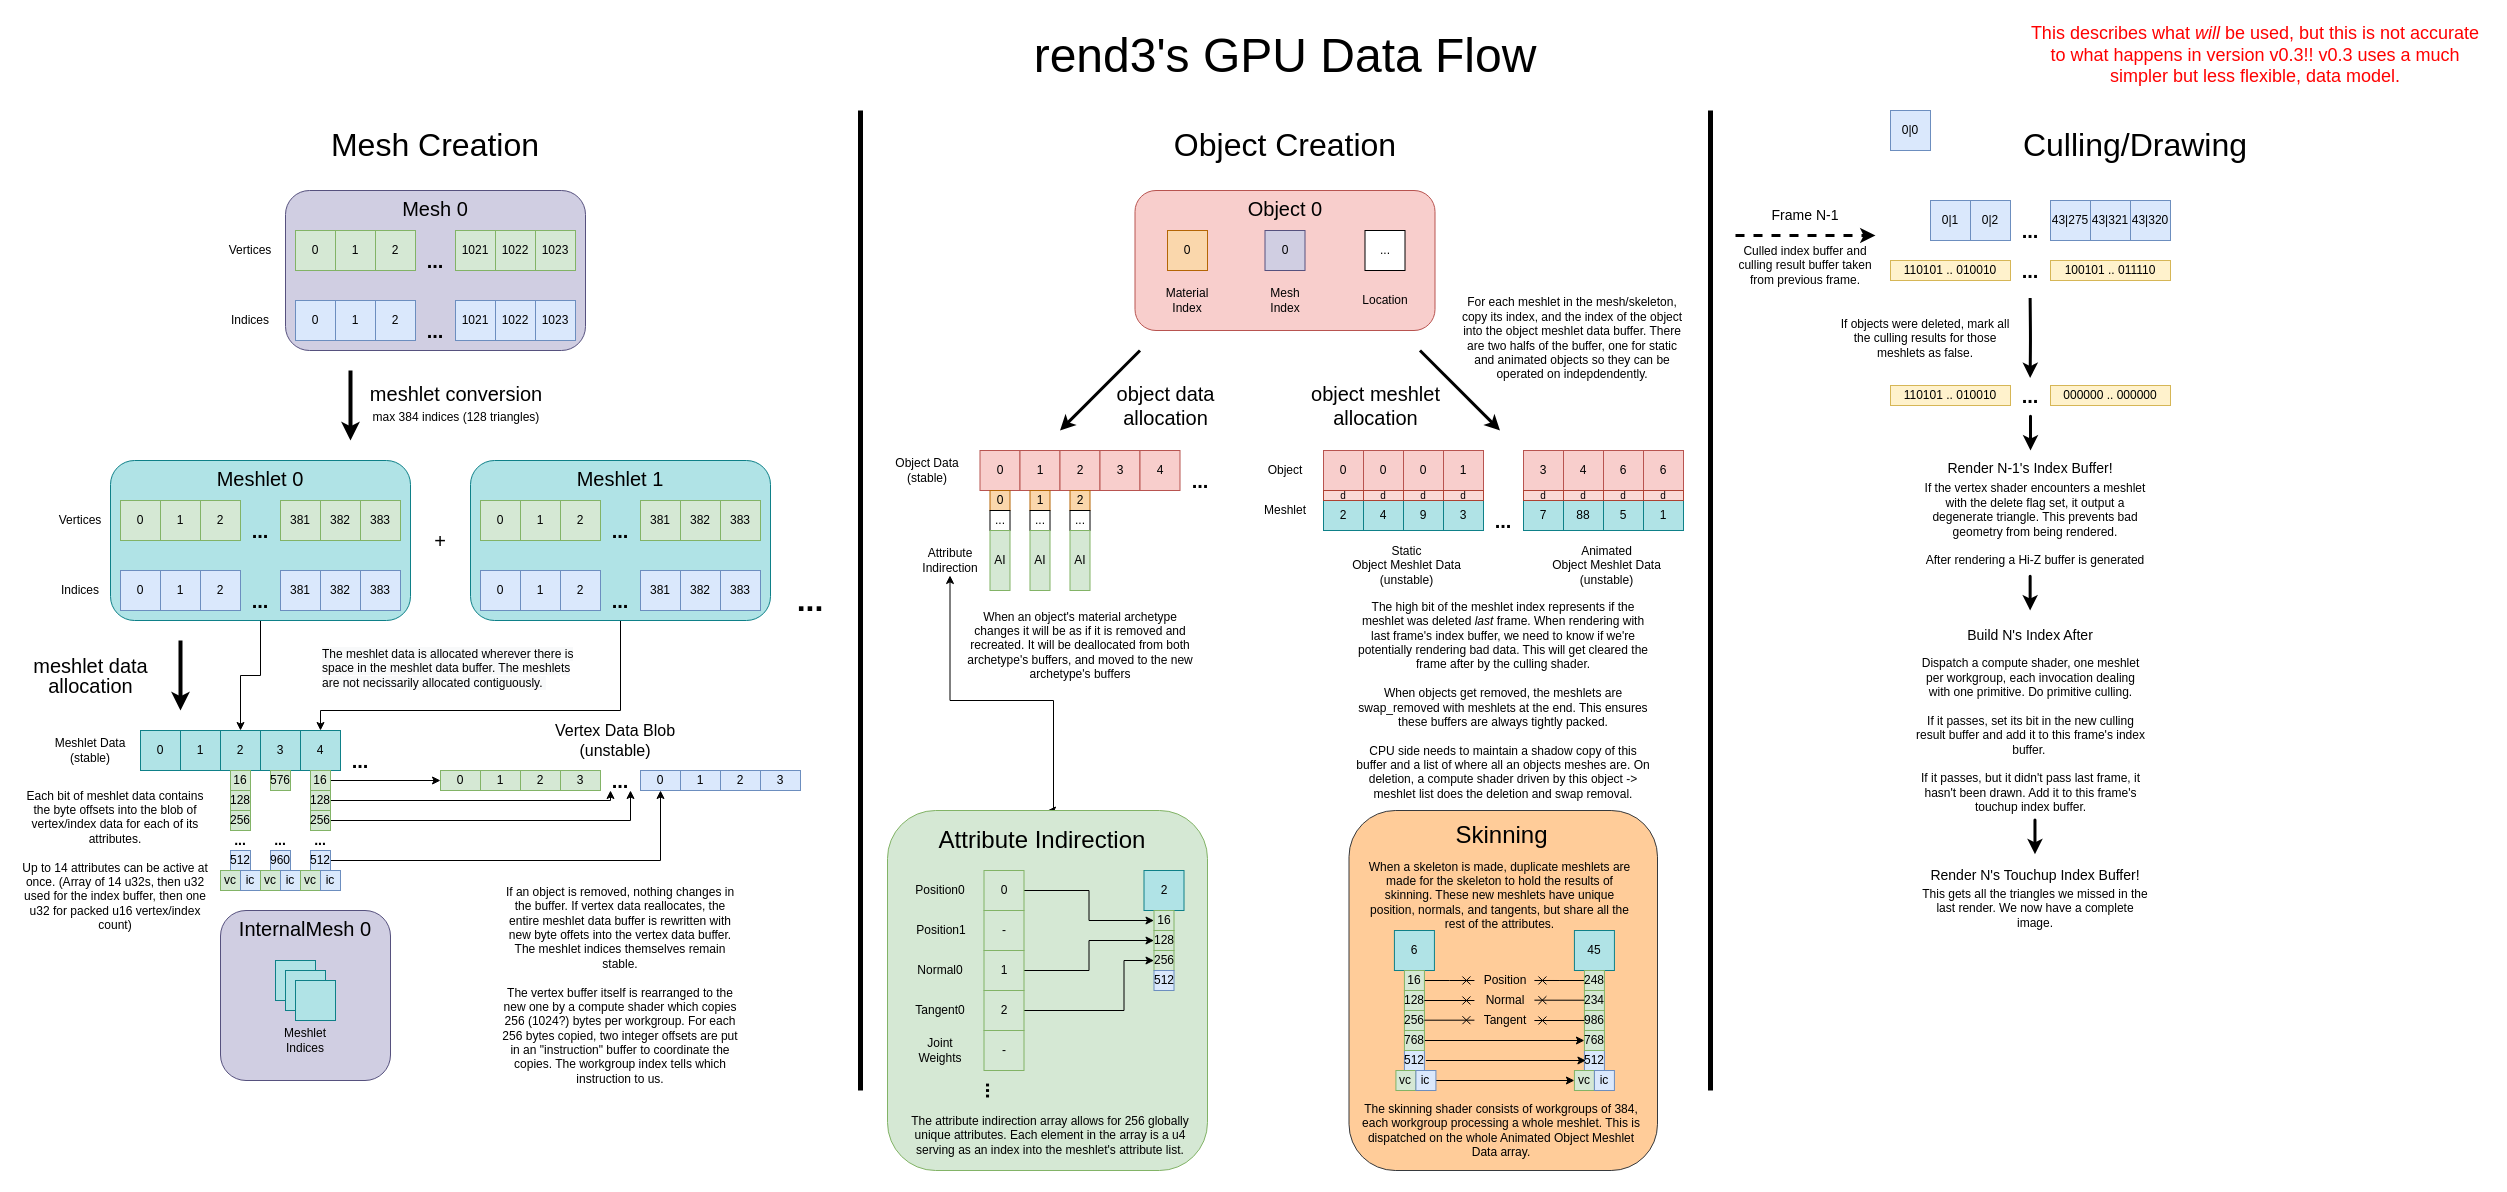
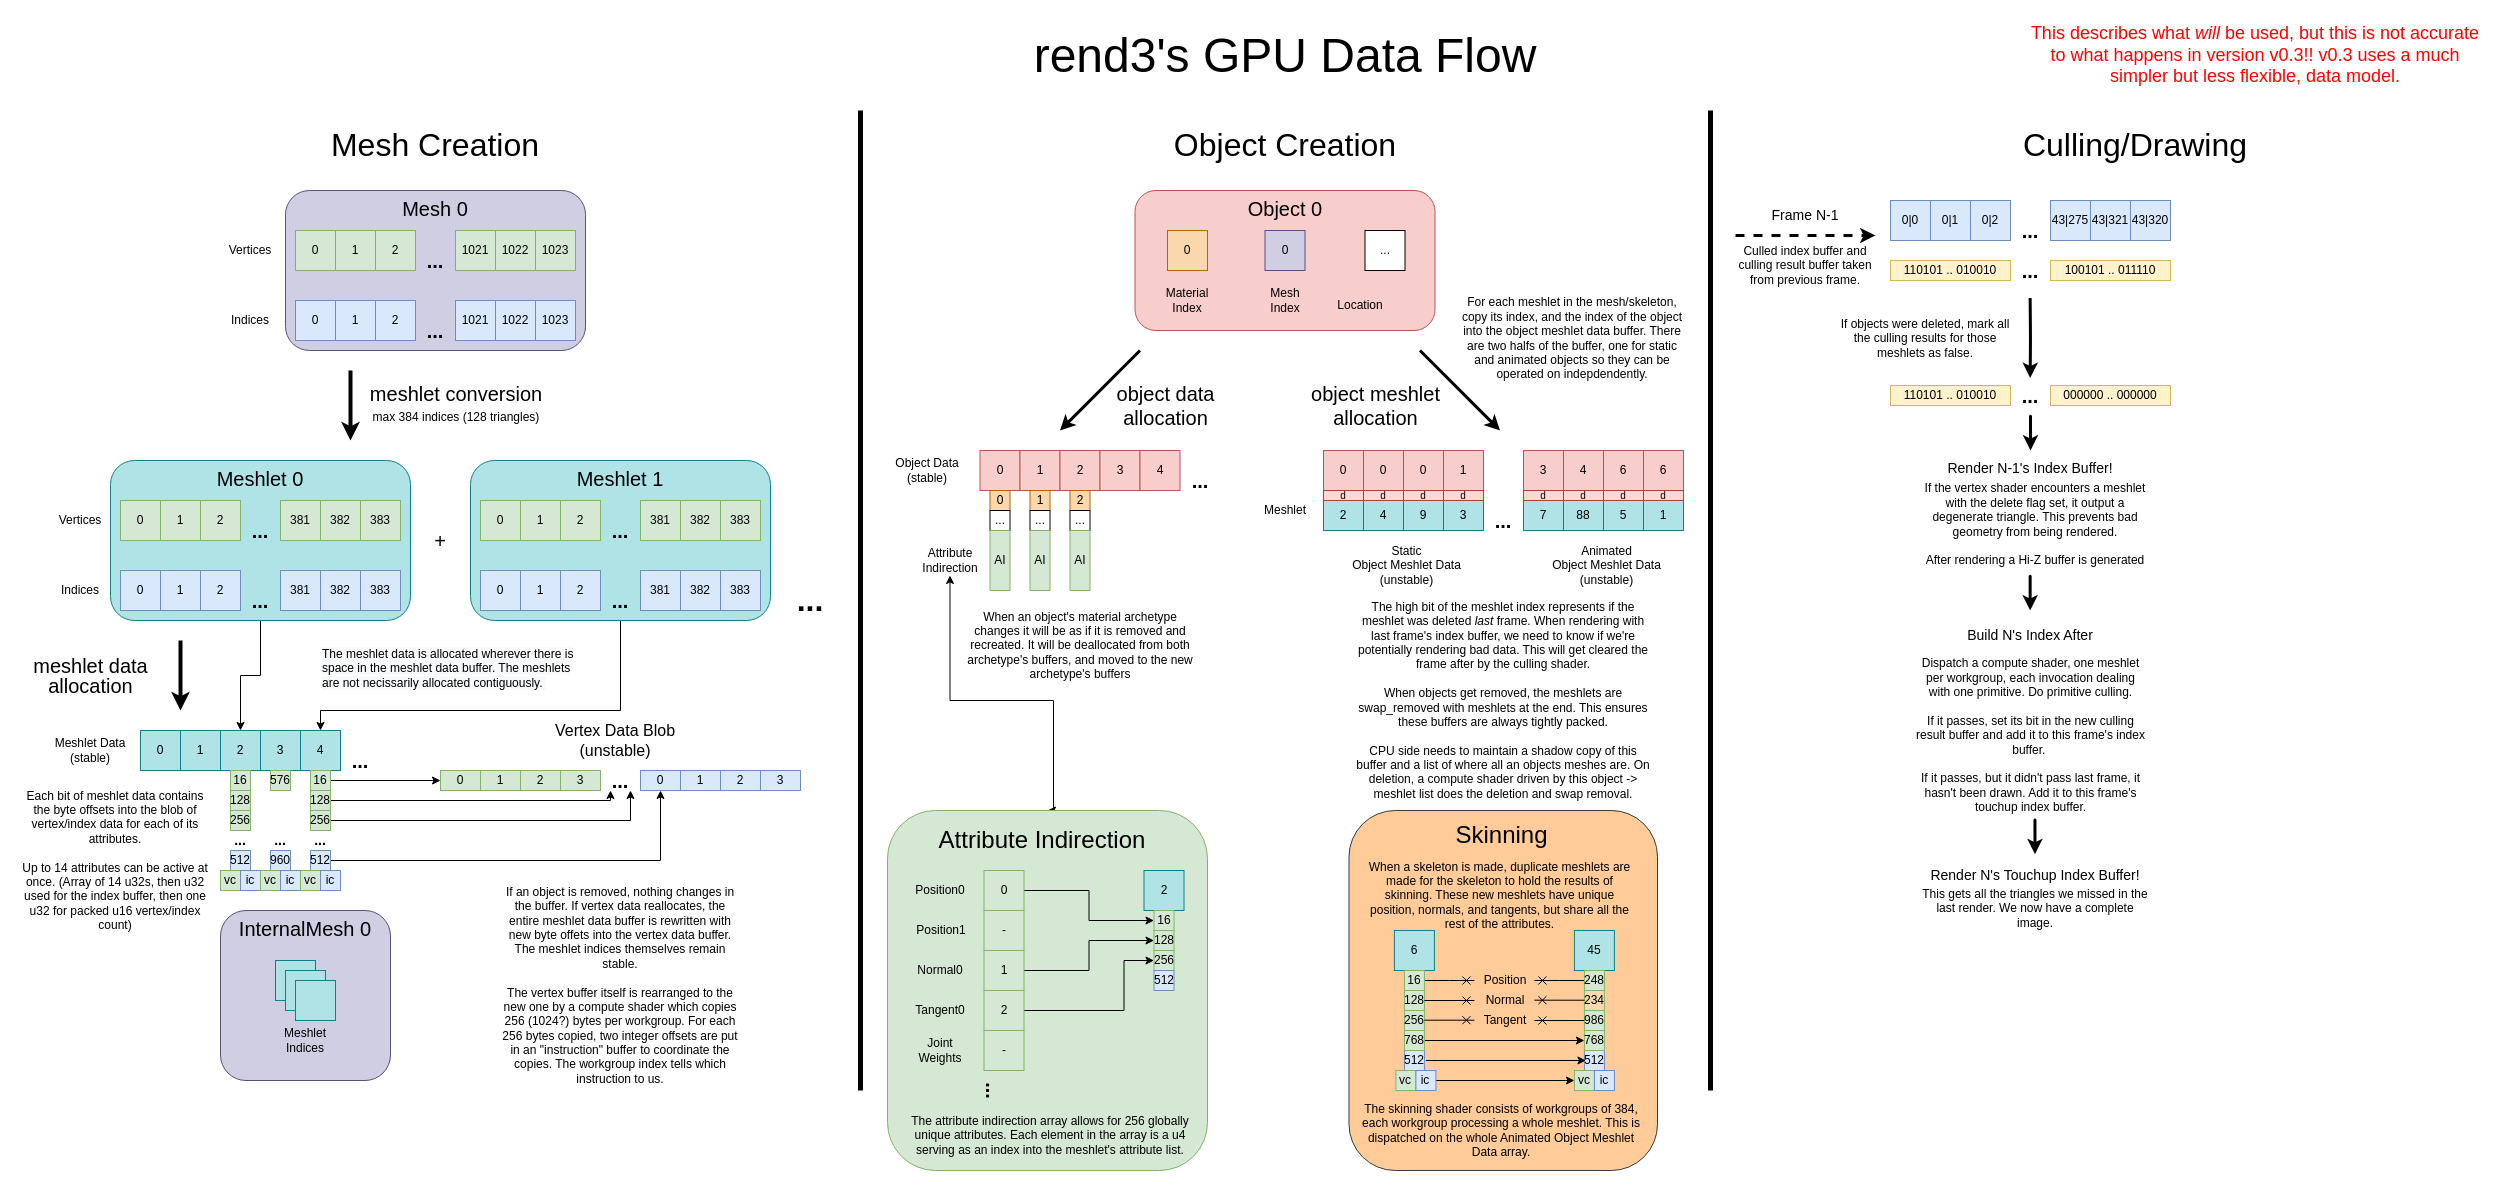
- <mxCell id="222" value="0|0" style="rounded=0;whiteSpace=wrap;html=1;fillColor=#dae8fc;strokeColor=#6c8ebf;container=0;" vertex="1" parent="1"><mxGeometry x="1890" y="110" width="40" height="40" as="geometry" /></mxCell>
+ <mxCell id="222" value="0|0" style="rounded=0;whiteSpace=wrap;html=1;fillColor=#dae8fc;strokeColor=#6c8ebf;container=0;" vertex="1" parent="1"><mxGeometry x="1890" y="200" width="40" height="40" as="geometry" /></mxCell>
- <mxCell id="69" value="Location" style="text;html=1;fillColor=none;align=center;verticalAlign=middle;whiteSpace=wrap;rounded=0;fontSize=12;" parent="1" vertex="1"><mxGeometry x="1354.5" y="290" width="60" height="20" as="geometry" /></mxCell>
+ <mxCell id="69" value="Location" style="text;html=1;fillColor=none;align=center;verticalAlign=middle;whiteSpace=wrap;rounded=0;fontSize=12;" parent="1" vertex="1"><mxGeometry x="1329.5" y="295" width="60" height="20" as="geometry" /></mxCell>
- <mxCell id="111" value="Object" style="text;html=1;strokeColor=none;fillColor=none;align=center;verticalAlign=middle;whiteSpace=wrap;rounded=0;" parent="1" vertex="1"><mxGeometry x="1254.5" y="460" width="60" height="20" as="geometry" /></mxCell>
- <mxCell id="177" value="234" style="rounded=0;whiteSpace=wrap;html=1;fillColor=#d5e8d4;strokeColor=#82b366;container=0;" parent="1" vertex="1"><mxGeometry x="1583.92" y="990" width="20" height="20" as="geometry" /></mxCell>
+ <mxCell id="177" value="234" style="rounded=0;whiteSpace=wrap;html=1;fillColor=#fad7ac;strokeColor=#82b366;container=0;" parent="1" vertex="1"><mxGeometry x="1583.92" y="990" width="20" height="20" as="geometry" /></mxCell>
